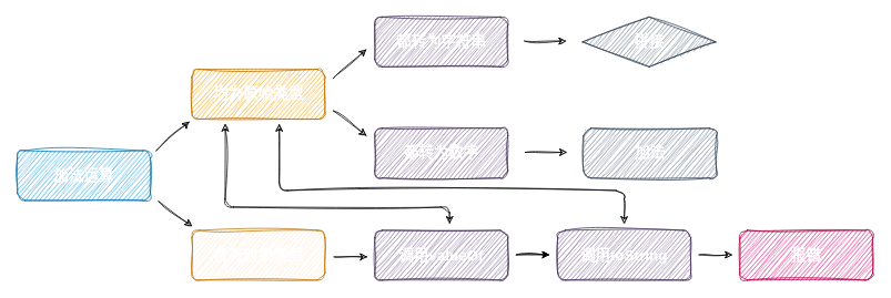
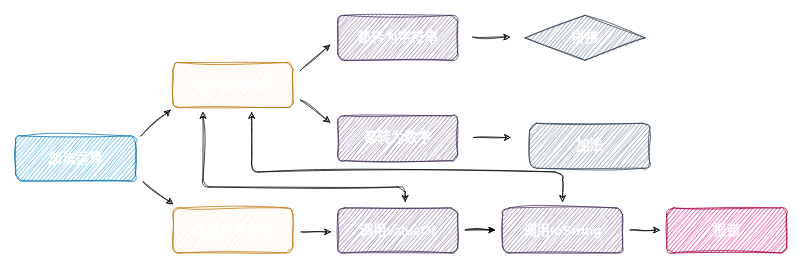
- <mxCell id="3" value="&lt;h2&gt;&lt;font color=&quot;#ffffff&quot;&gt;均为原始类型&lt;/font&gt;&lt;/h2&gt;" style="rounded=1;whiteSpace=wrap;html=1;fillColor=#f0a30a;fontColor=#000000;strokeColor=#BD7000;sketch=1;curveFitting=1;jiggle=2;" parent="1" vertex="1"><mxGeometry x="230" y="83" width="160" height="60" as="geometry" /></mxCell>
+ <mxCell id="3" value="&lt;h2&gt;&lt;font color=&quot;#ffffff&quot;&gt;均为原始类型&lt;/font&gt;&lt;/h2&gt;" style="rounded=1;whiteSpace=wrap;html=1;fillColor=#ffe6cc;fontColor=#000000;strokeColor=#BD7000;sketch=1;curveFitting=1;jiggle=2;" parent="1" vertex="1"><mxGeometry x="230" y="83" width="160" height="60" as="geometry" /></mxCell>
- <mxCell id="12" value="&lt;h2&gt;加法&lt;/h2&gt;" style="rounded=1;whiteSpace=wrap;html=1;fillColor=#647687;fontColor=#ffffff;strokeColor=#314354;sketch=1;curveFitting=1;jiggle=2;" parent="1" vertex="1"><mxGeometry x="701" y="154" width="160" height="60" as="geometry" /></mxCell>
+ <mxCell id="12" value="&lt;h2&gt;加法&lt;/h2&gt;" style="rounded=1;whiteSpace=wrap;html=1;fillColor=#647687;fontColor=#ffffff;strokeColor=#314354;sketch=1;curveFitting=1;jiggle=2;" parent="1" vertex="1"><mxGeometry x="706" y="164" width="160" height="60" as="geometry" /></mxCell>
